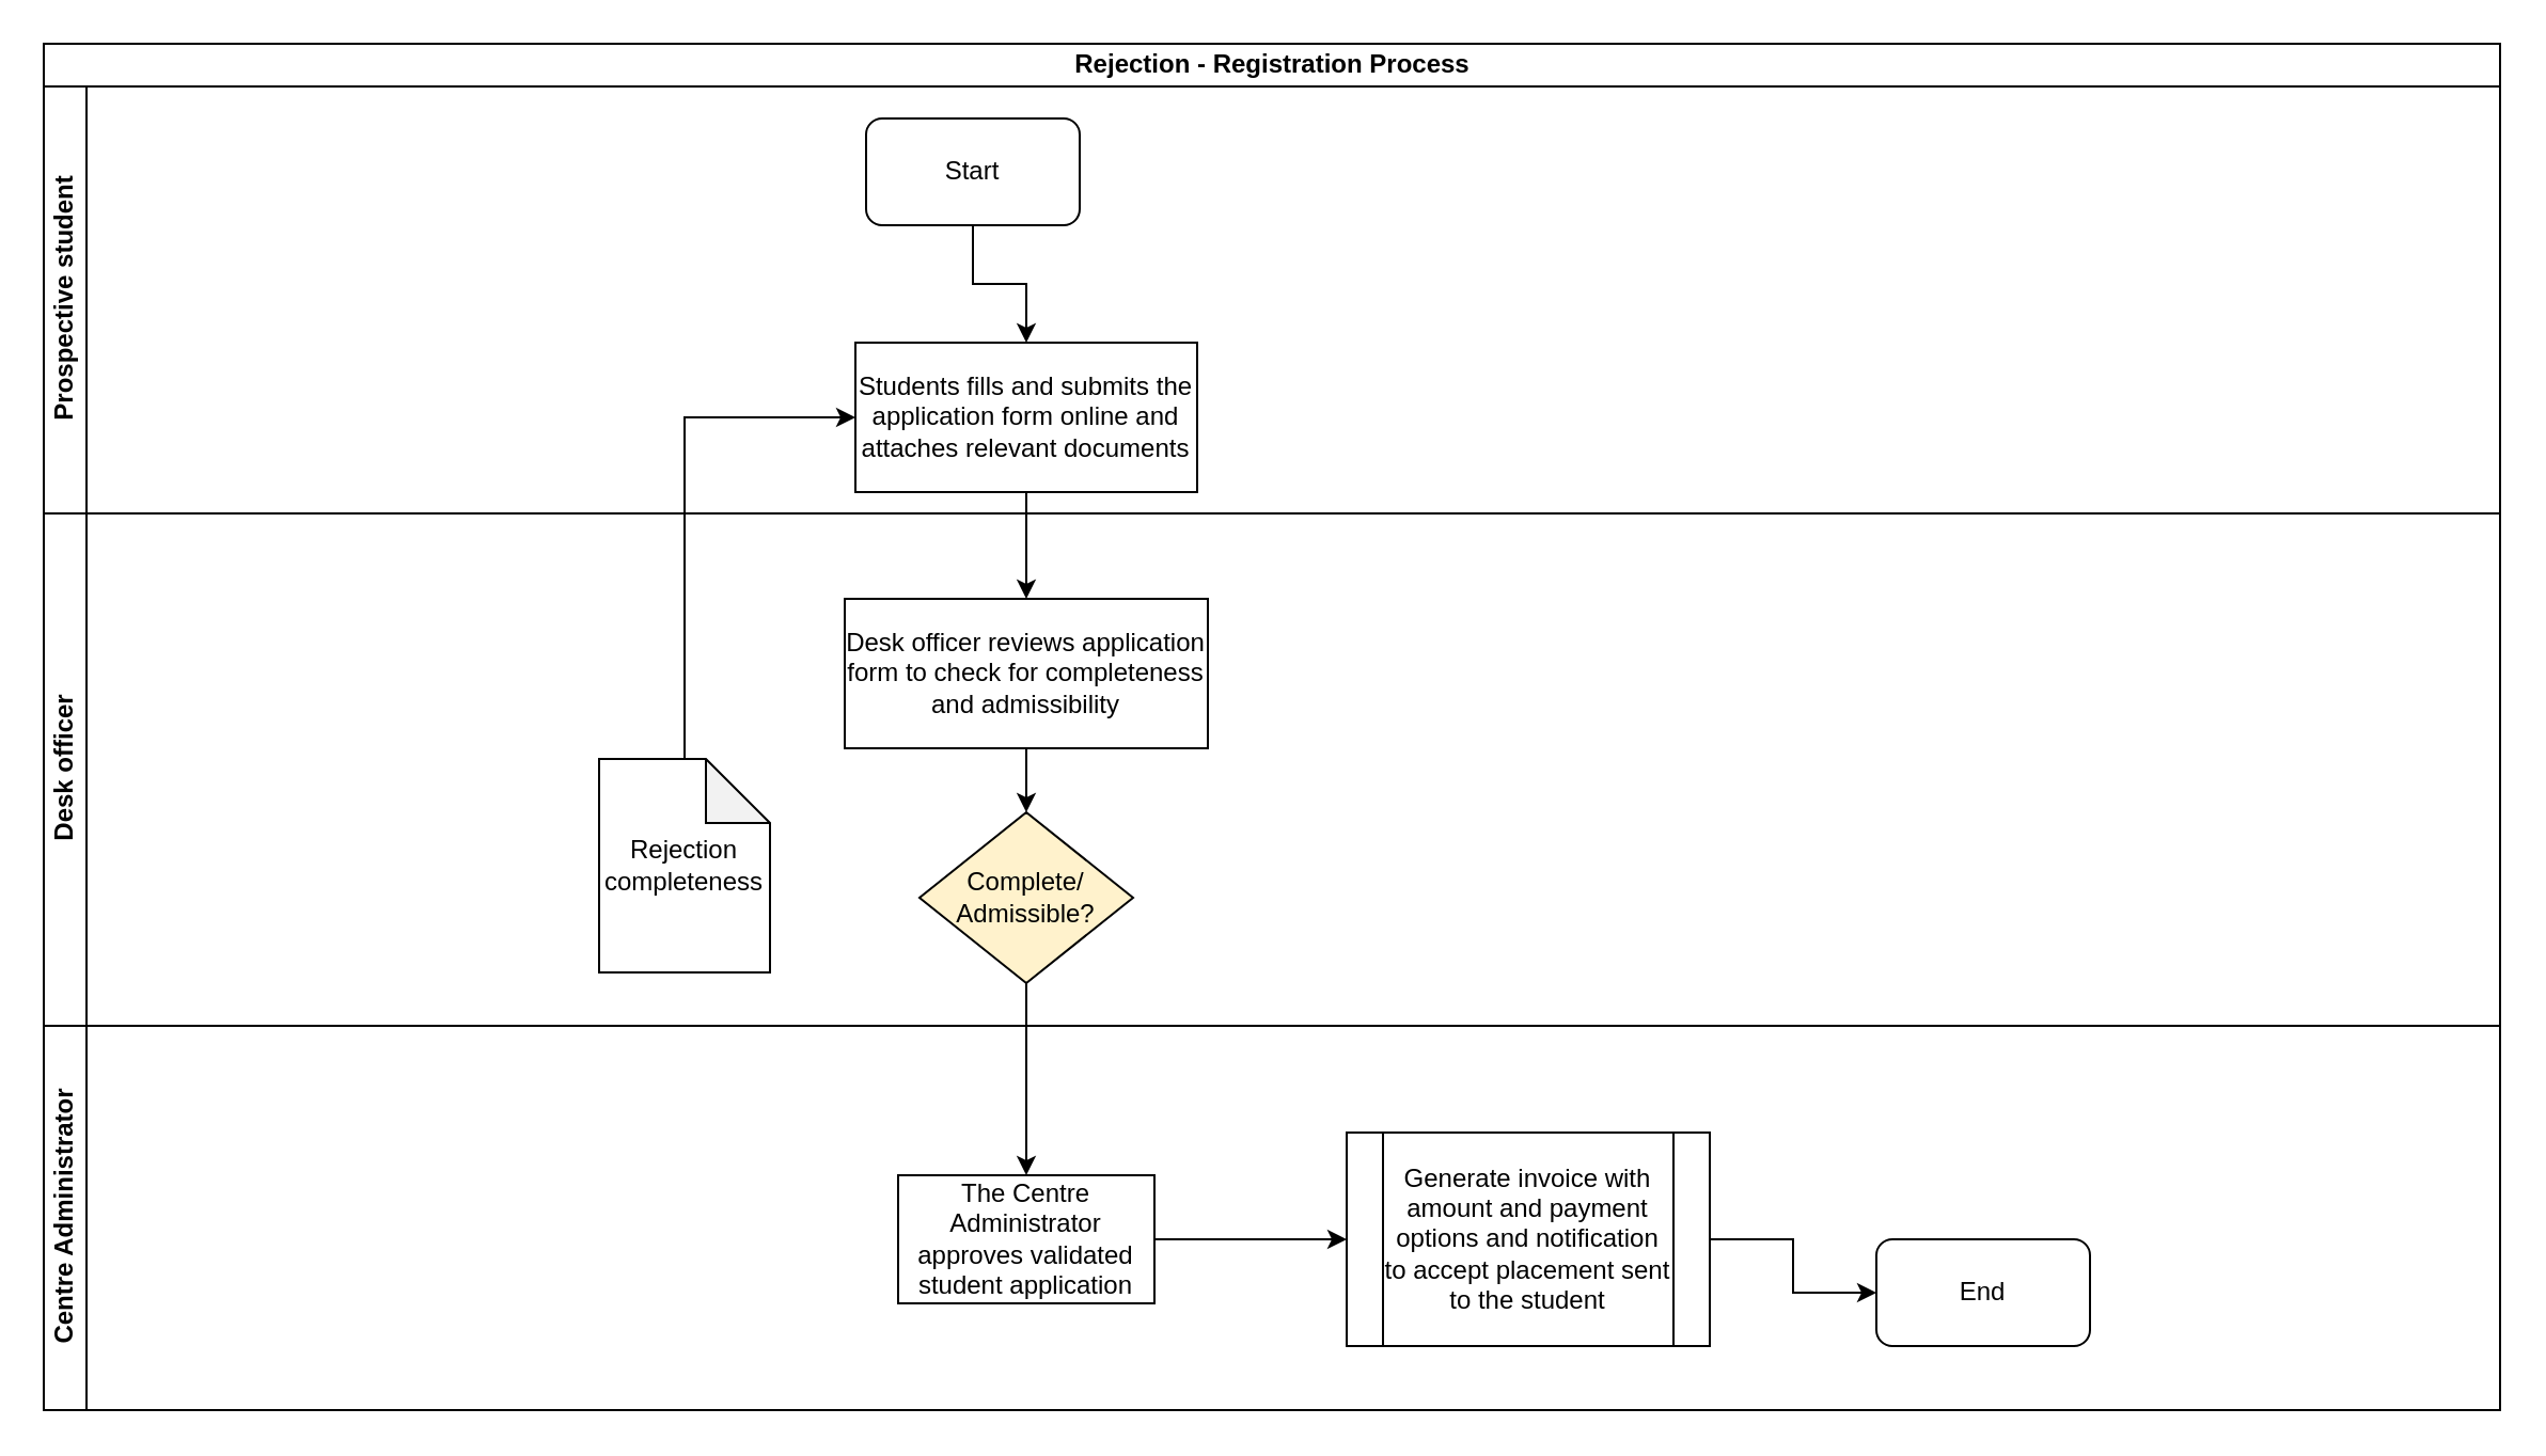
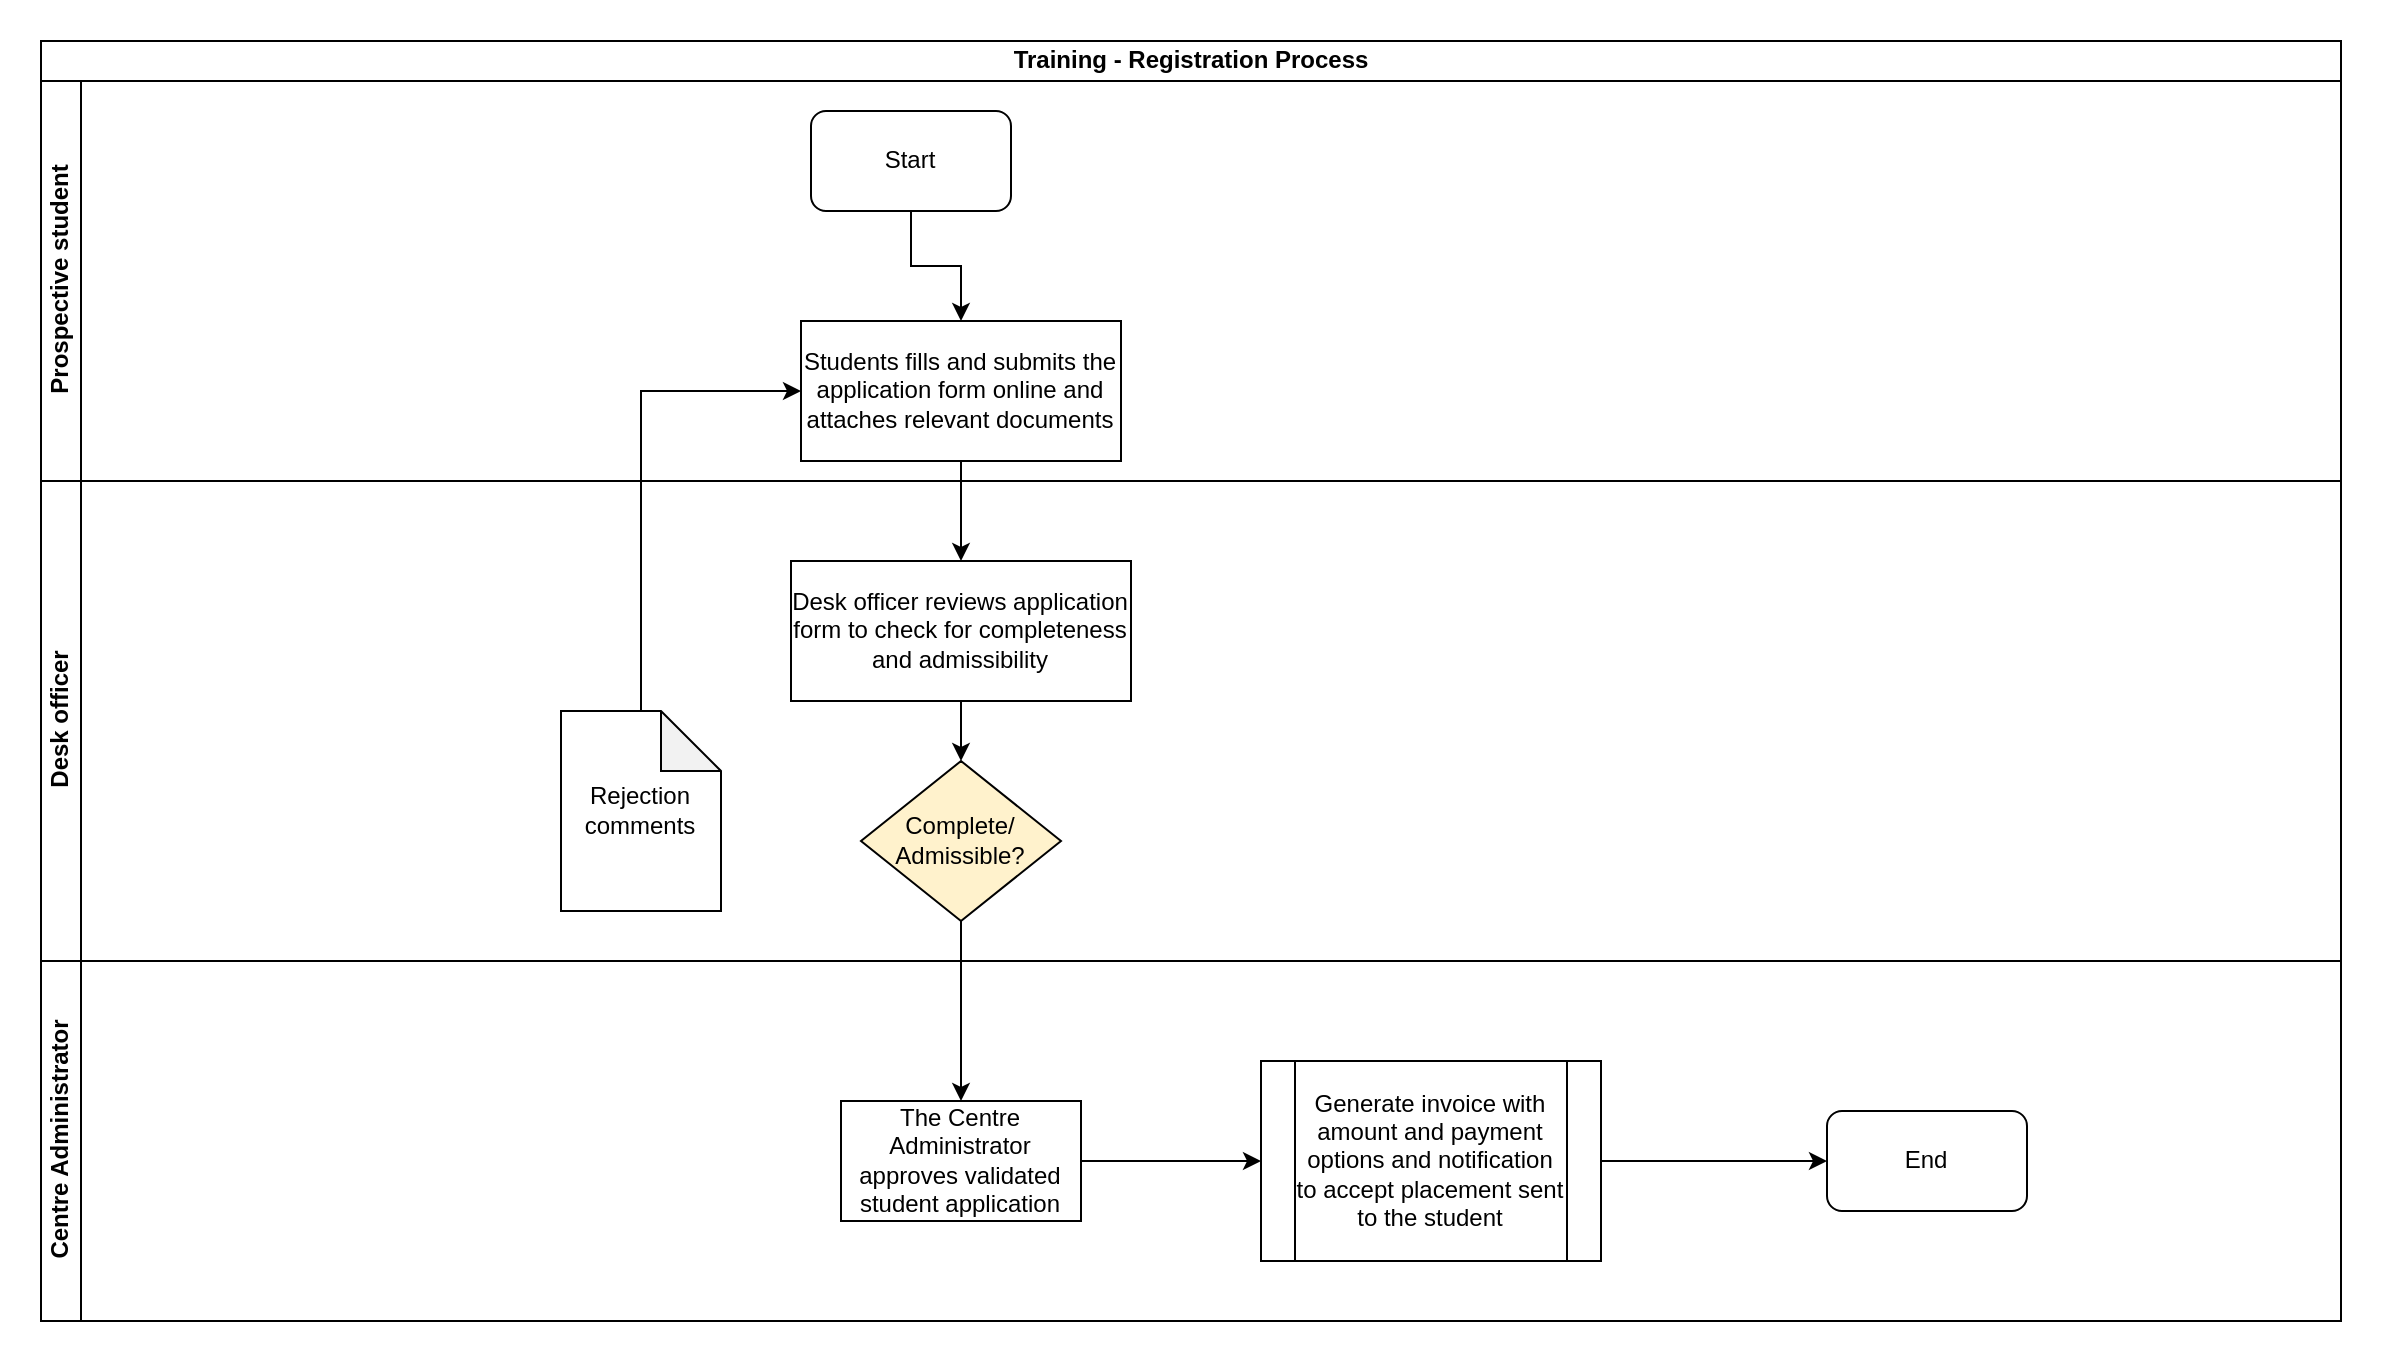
- <mxCell id="2" value="Rejection - Registration Process" style="swimlane;html=1;childLayout=stackLayout;resizeParent=1;resizeParentMax=0;horizontal=1;startSize=20;horizontalStack=0;" parent="1" vertex="1"><mxGeometry x="20" y="20" width="1150" height="640" as="geometry" /></mxCell>
+ <mxCell id="2" value="Training - Registration Process" style="swimlane;html=1;childLayout=stackLayout;resizeParent=1;resizeParentMax=0;horizontal=1;startSize=20;horizontalStack=0;" parent="1" vertex="1"><mxGeometry x="20" y="20" width="1150" height="640" as="geometry" /></mxCell>
- <mxCell id="11" value="Rejection completeness" style="shape=note;whiteSpace=wrap;html=1;backgroundOutline=1;darkOpacity=0.05;" parent="7" vertex="1"><mxGeometry x="260" y="115" width="80" height="100" as="geometry" /></mxCell>
+ <mxCell id="11" value="Rejection comments" style="shape=note;whiteSpace=wrap;html=1;backgroundOutline=1;darkOpacity=0.05;" parent="7" vertex="1"><mxGeometry x="260" y="115" width="80" height="100" as="geometry" /></mxCell>
- <mxCell id="16" value="End" style="rounded=1;whiteSpace=wrap;html=1;" parent="12" vertex="1"><mxGeometry x="858" y="100" width="100" height="50" as="geometry" /></mxCell>
+ <mxCell id="16" value="End" style="rounded=1;whiteSpace=wrap;html=1;" parent="12" vertex="1"><mxGeometry x="893" y="75" width="100" height="50" as="geometry" /></mxCell>
